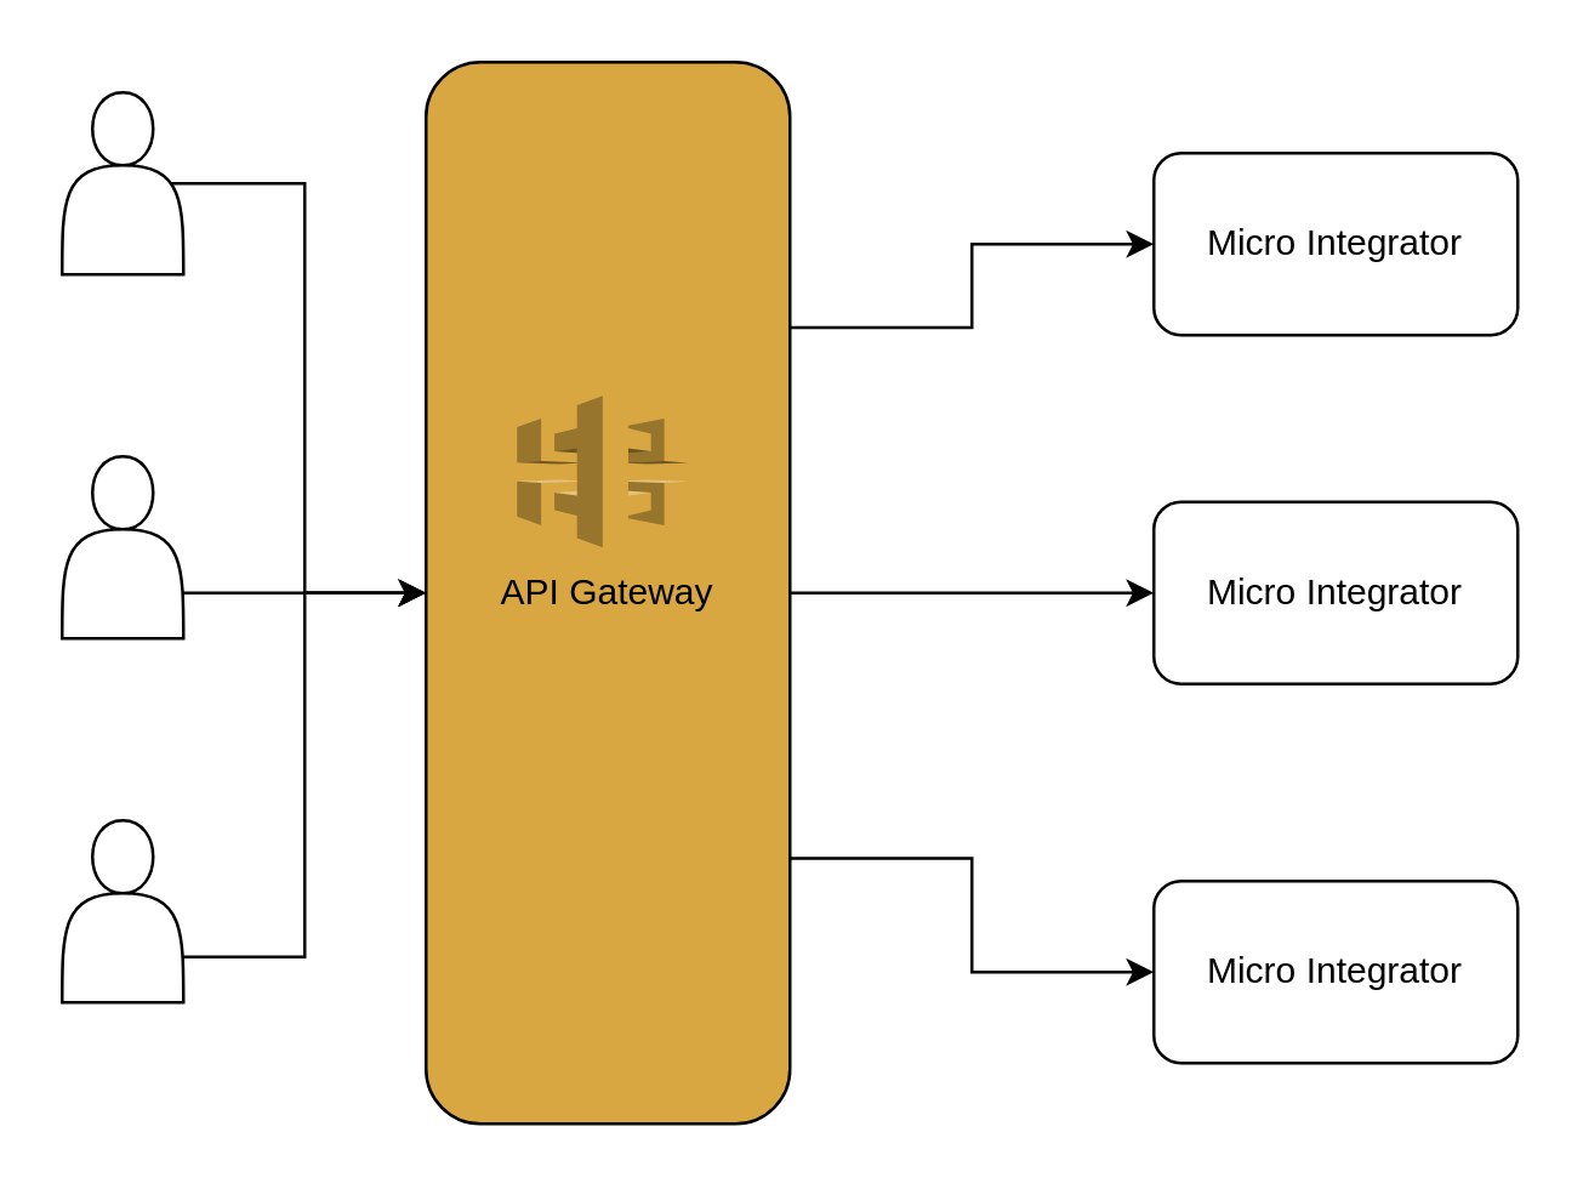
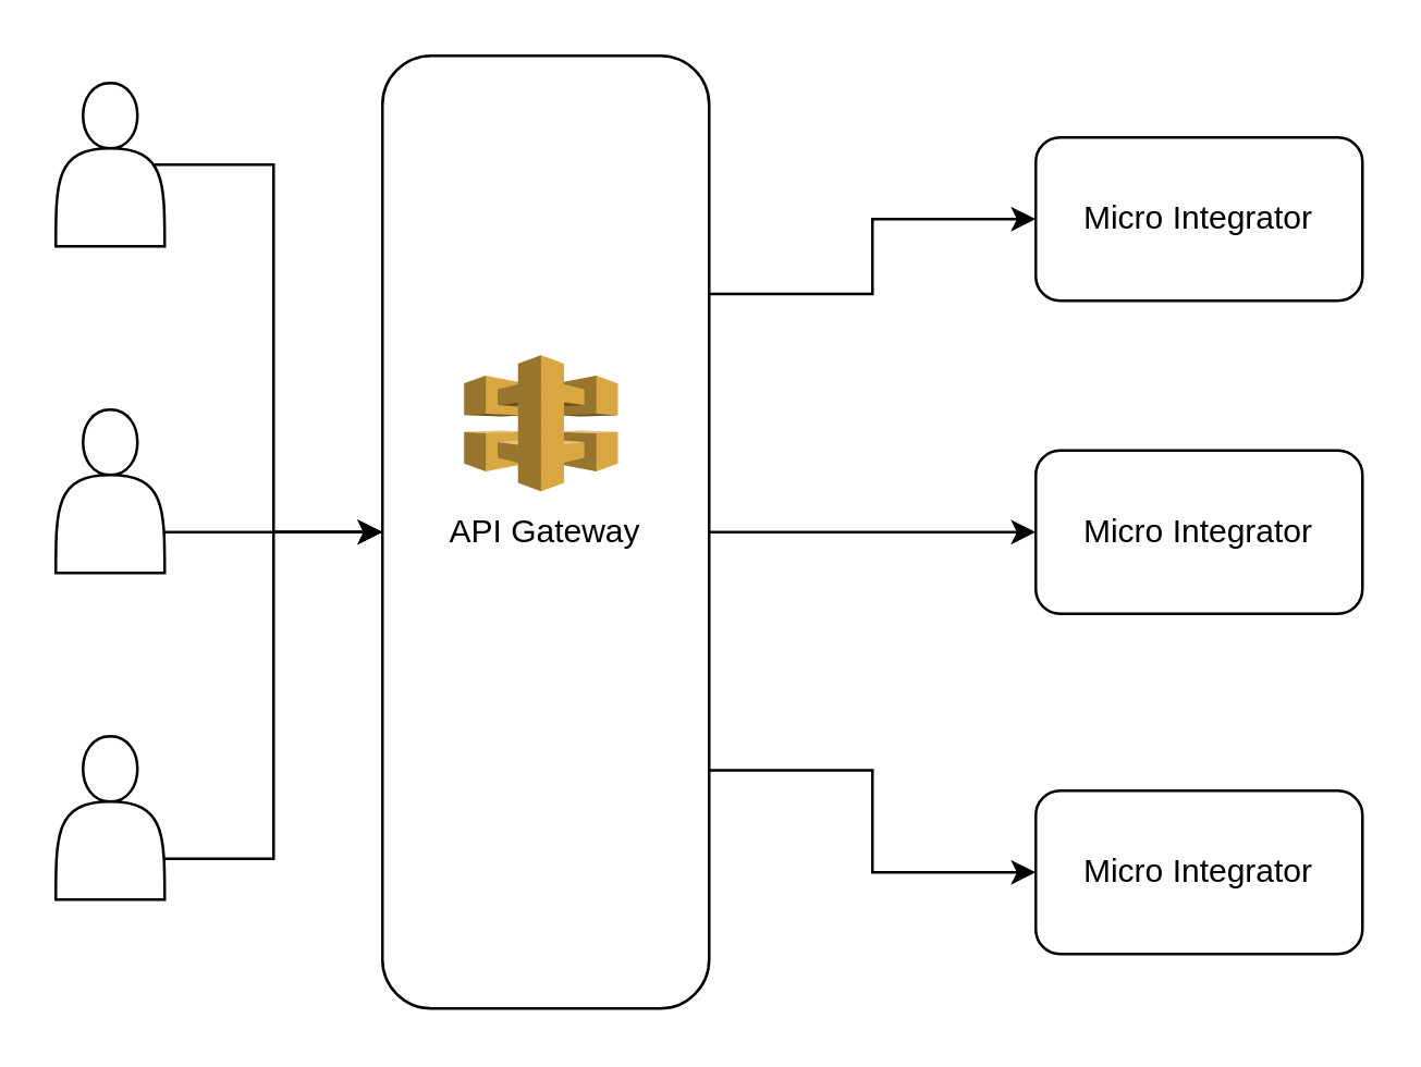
- <mxCell id="11" value="API Gateway" style="rounded=1;whiteSpace=wrap;html=1;fillColor=#d9a741;" vertex="1" parent="1"><mxGeometry x="140" y="20" width="120" height="350" as="geometry" /></mxCell>
+ <mxCell id="11" value="API Gateway" style="rounded=1;whiteSpace=wrap;html=1;" vertex="1" parent="1"><mxGeometry x="140" y="20" width="120" height="350" as="geometry" /></mxCell>
